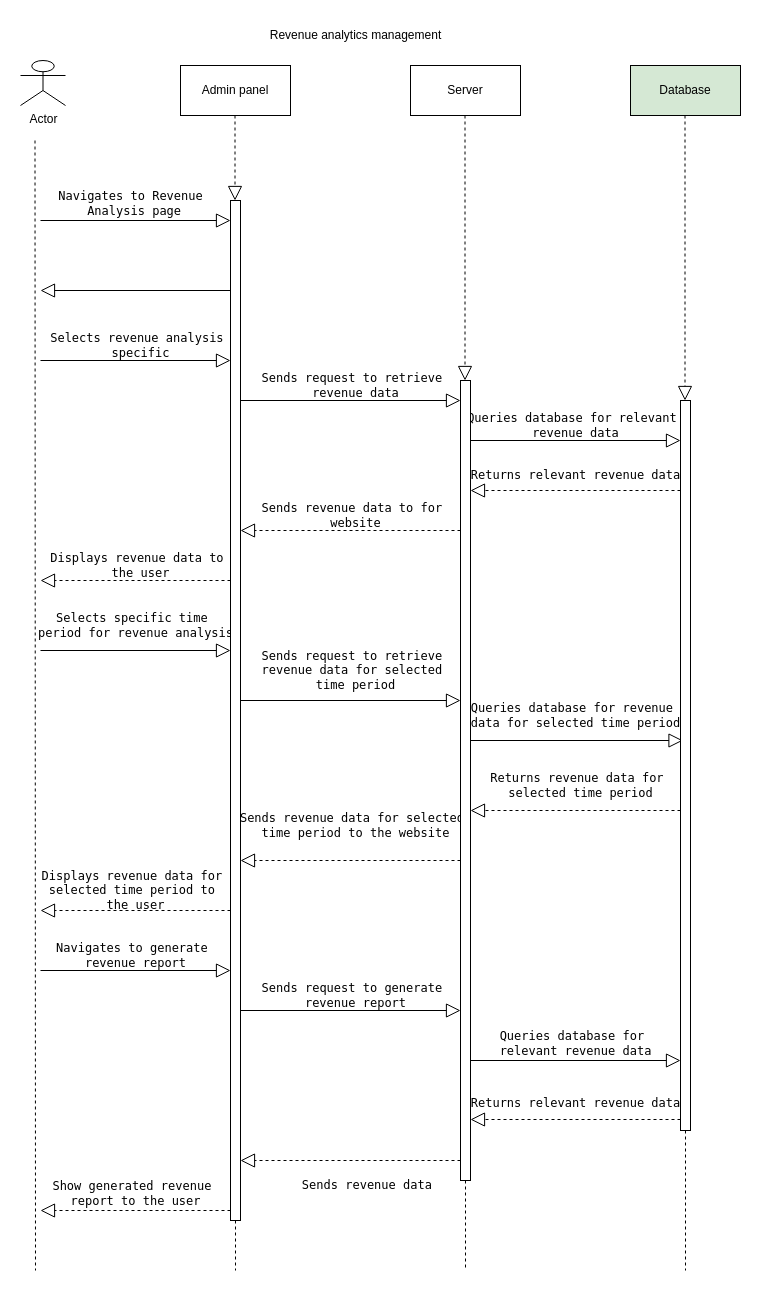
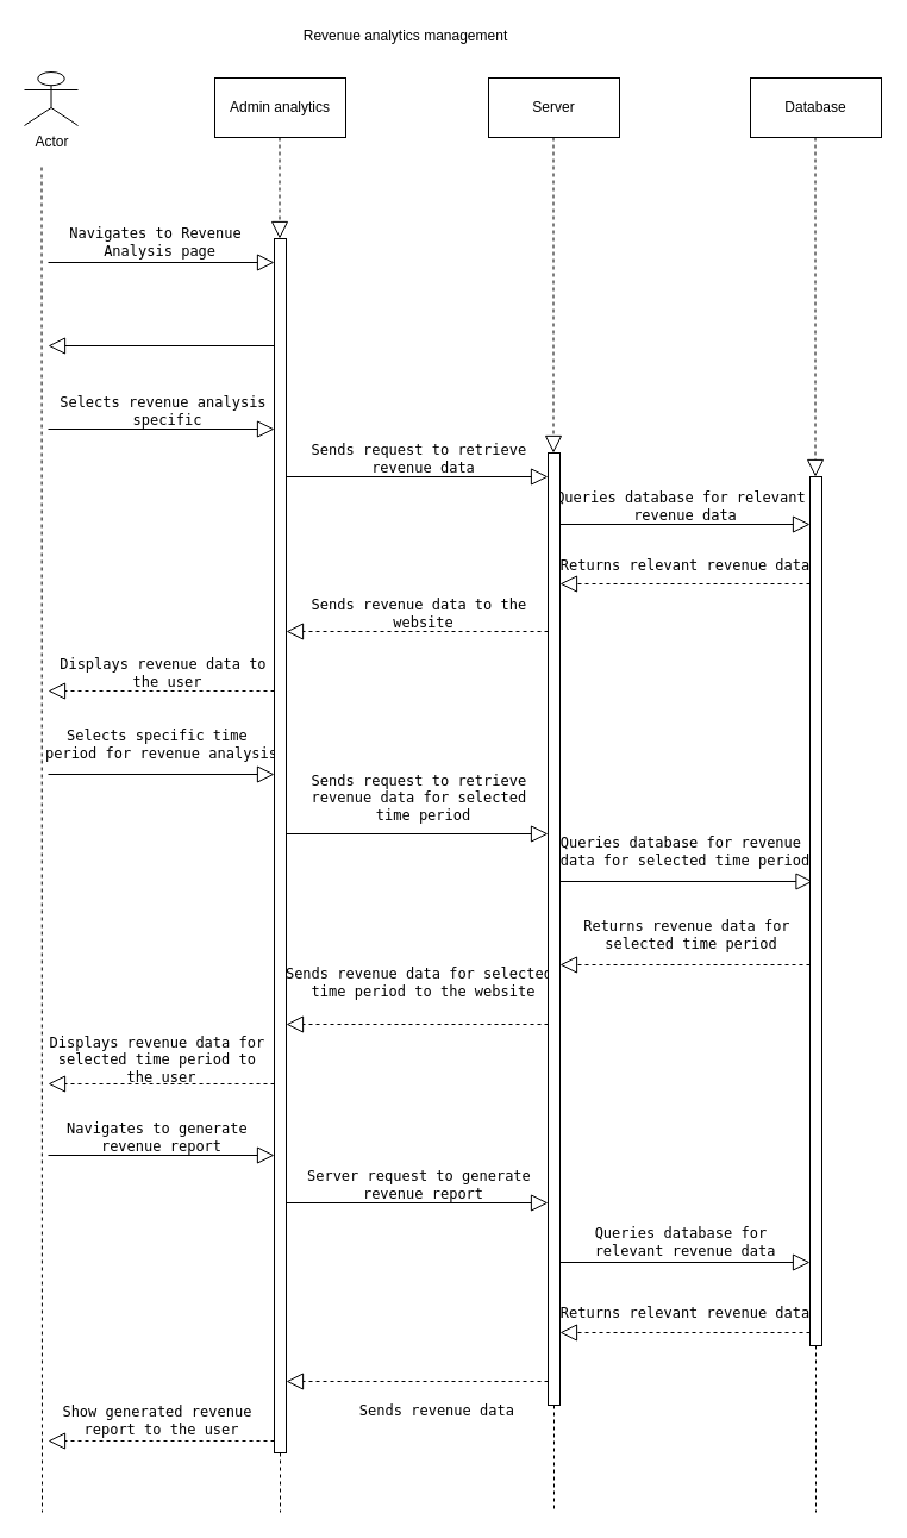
- <mxCell id="55" value="Revenue analytics management" style="text;html=1;align=center;verticalAlign=middle;resizable=0;points=[];autosize=1;strokeColor=none;fillColor=none;" vertex="1" parent="1"><mxGeometry x="255" width="200" height="30" as="geometry" y="20" /></mxCell>
+ <mxCell id="55" value="Revenue analytics management" style="text;html=1;align=center;verticalAlign=middle;resizable=0;points=[];autosize=1;strokeColor=none;fillColor=none;" vertex="1" parent="1"><mxGeometry x="240" y="15" width="200" height="30" as="geometry" /></mxCell>
- <mxCell id="4" value="Admin panel" style="html=1;whiteSpace=wrap;" parent="1" vertex="1"><mxGeometry x="180" y="65" width="110" height="50" as="geometry" /></mxCell>
+ <mxCell id="4" value="Admin analytics" style="html=1;whiteSpace=wrap;" parent="1" vertex="1"><mxGeometry x="180" y="65" width="110" height="50" as="geometry" /></mxCell>
- <mxCell id="5" value="Database" style="html=1;whiteSpace=wrap;fillColor=#d5e8d4;" parent="1" vertex="1"><mxGeometry x="630" y="65" width="110" height="50" as="geometry" /></mxCell>
+ <mxCell id="5" value="Database" style="html=1;whiteSpace=wrap;" parent="1" vertex="1"><mxGeometry x="630" y="65" width="110" height="50" as="geometry" /></mxCell>
- <mxCell id="22" value="&lt;pre&gt;&lt;code class=&quot;!whitespace-pre hljs language-rust&quot;&gt;Sends revenue data to for &lt;br&gt;website&lt;/code&gt;&lt;/pre&gt;" style="text;html=1;align=center;verticalAlign=middle;resizable=0;points=[];autosize=1;strokeColor=none;fillColor=none;" parent="1" vertex="1"><mxGeometry x="250" y="480" width="210" height="70" as="geometry" /></mxCell>
+ <mxCell id="22" value="&lt;pre&gt;&lt;code class=&quot;!whitespace-pre hljs language-rust&quot;&gt;Sends revenue data to the &lt;br&gt;website&lt;/code&gt;&lt;/pre&gt;" style="text;html=1;align=center;verticalAlign=middle;resizable=0;points=[];autosize=1;strokeColor=none;fillColor=none;" parent="1" vertex="1"><mxGeometry x="250" y="480" width="210" height="70" as="geometry" /></mxCell>
- <mxCell id="32" value="&lt;pre&gt;&lt;code class=&quot;!whitespace-pre hljs language-rust&quot;&gt;Sends request to generate &lt;br&gt;revenue report&lt;/code&gt;&lt;/pre&gt;" style="text;html=1;align=center;verticalAlign=middle;resizable=0;points=[];autosize=1;strokeColor=none;fillColor=none;" parent="1" vertex="1"><mxGeometry x="250" y="960" width="210" height="70" as="geometry" /></mxCell>
+ <mxCell id="32" value="&lt;pre&gt;&lt;code class=&quot;!whitespace-pre hljs language-rust&quot;&gt;Server request to generate &lt;br&gt;revenue report&lt;/code&gt;&lt;/pre&gt;" style="text;html=1;align=center;verticalAlign=middle;resizable=0;points=[];autosize=1;strokeColor=none;fillColor=none;" parent="1" vertex="1"><mxGeometry x="250" y="960" width="210" height="70" as="geometry" /></mxCell>
